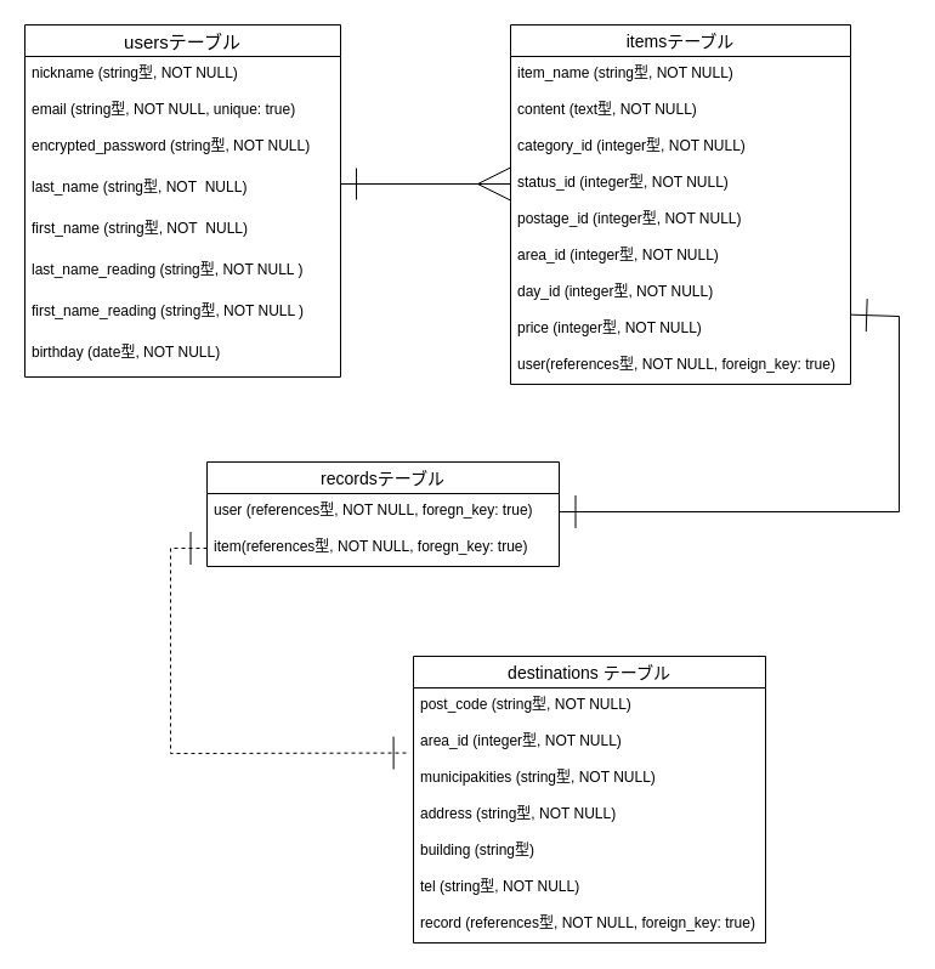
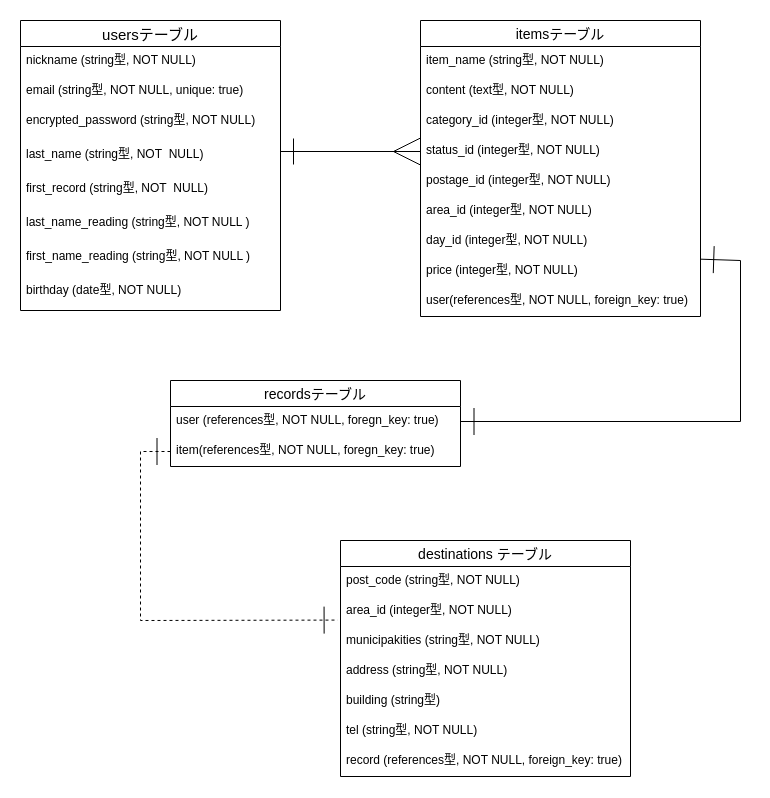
- <mxCell id="7" value="first_name (string型, NOT  NULL)" style="text;strokeColor=none;fillColor=none;spacingLeft=4;spacingRight=4;overflow=hidden;rotatable=0;points=[[0,0.5],[1,0.5]];portConstraint=eastwest;fontSize=12;" parent="2" vertex="1"><mxGeometry y="154" width="260" height="34" as="geometry" /></mxCell>
+ <mxCell id="7" value="first_record (string型, NOT  NULL)" style="text;strokeColor=none;fillColor=none;spacingLeft=4;spacingRight=4;overflow=hidden;rotatable=0;points=[[0,0.5],[1,0.5]];portConstraint=eastwest;fontSize=12;" parent="2" vertex="1"><mxGeometry y="154" width="260" height="34" as="geometry" /></mxCell>
